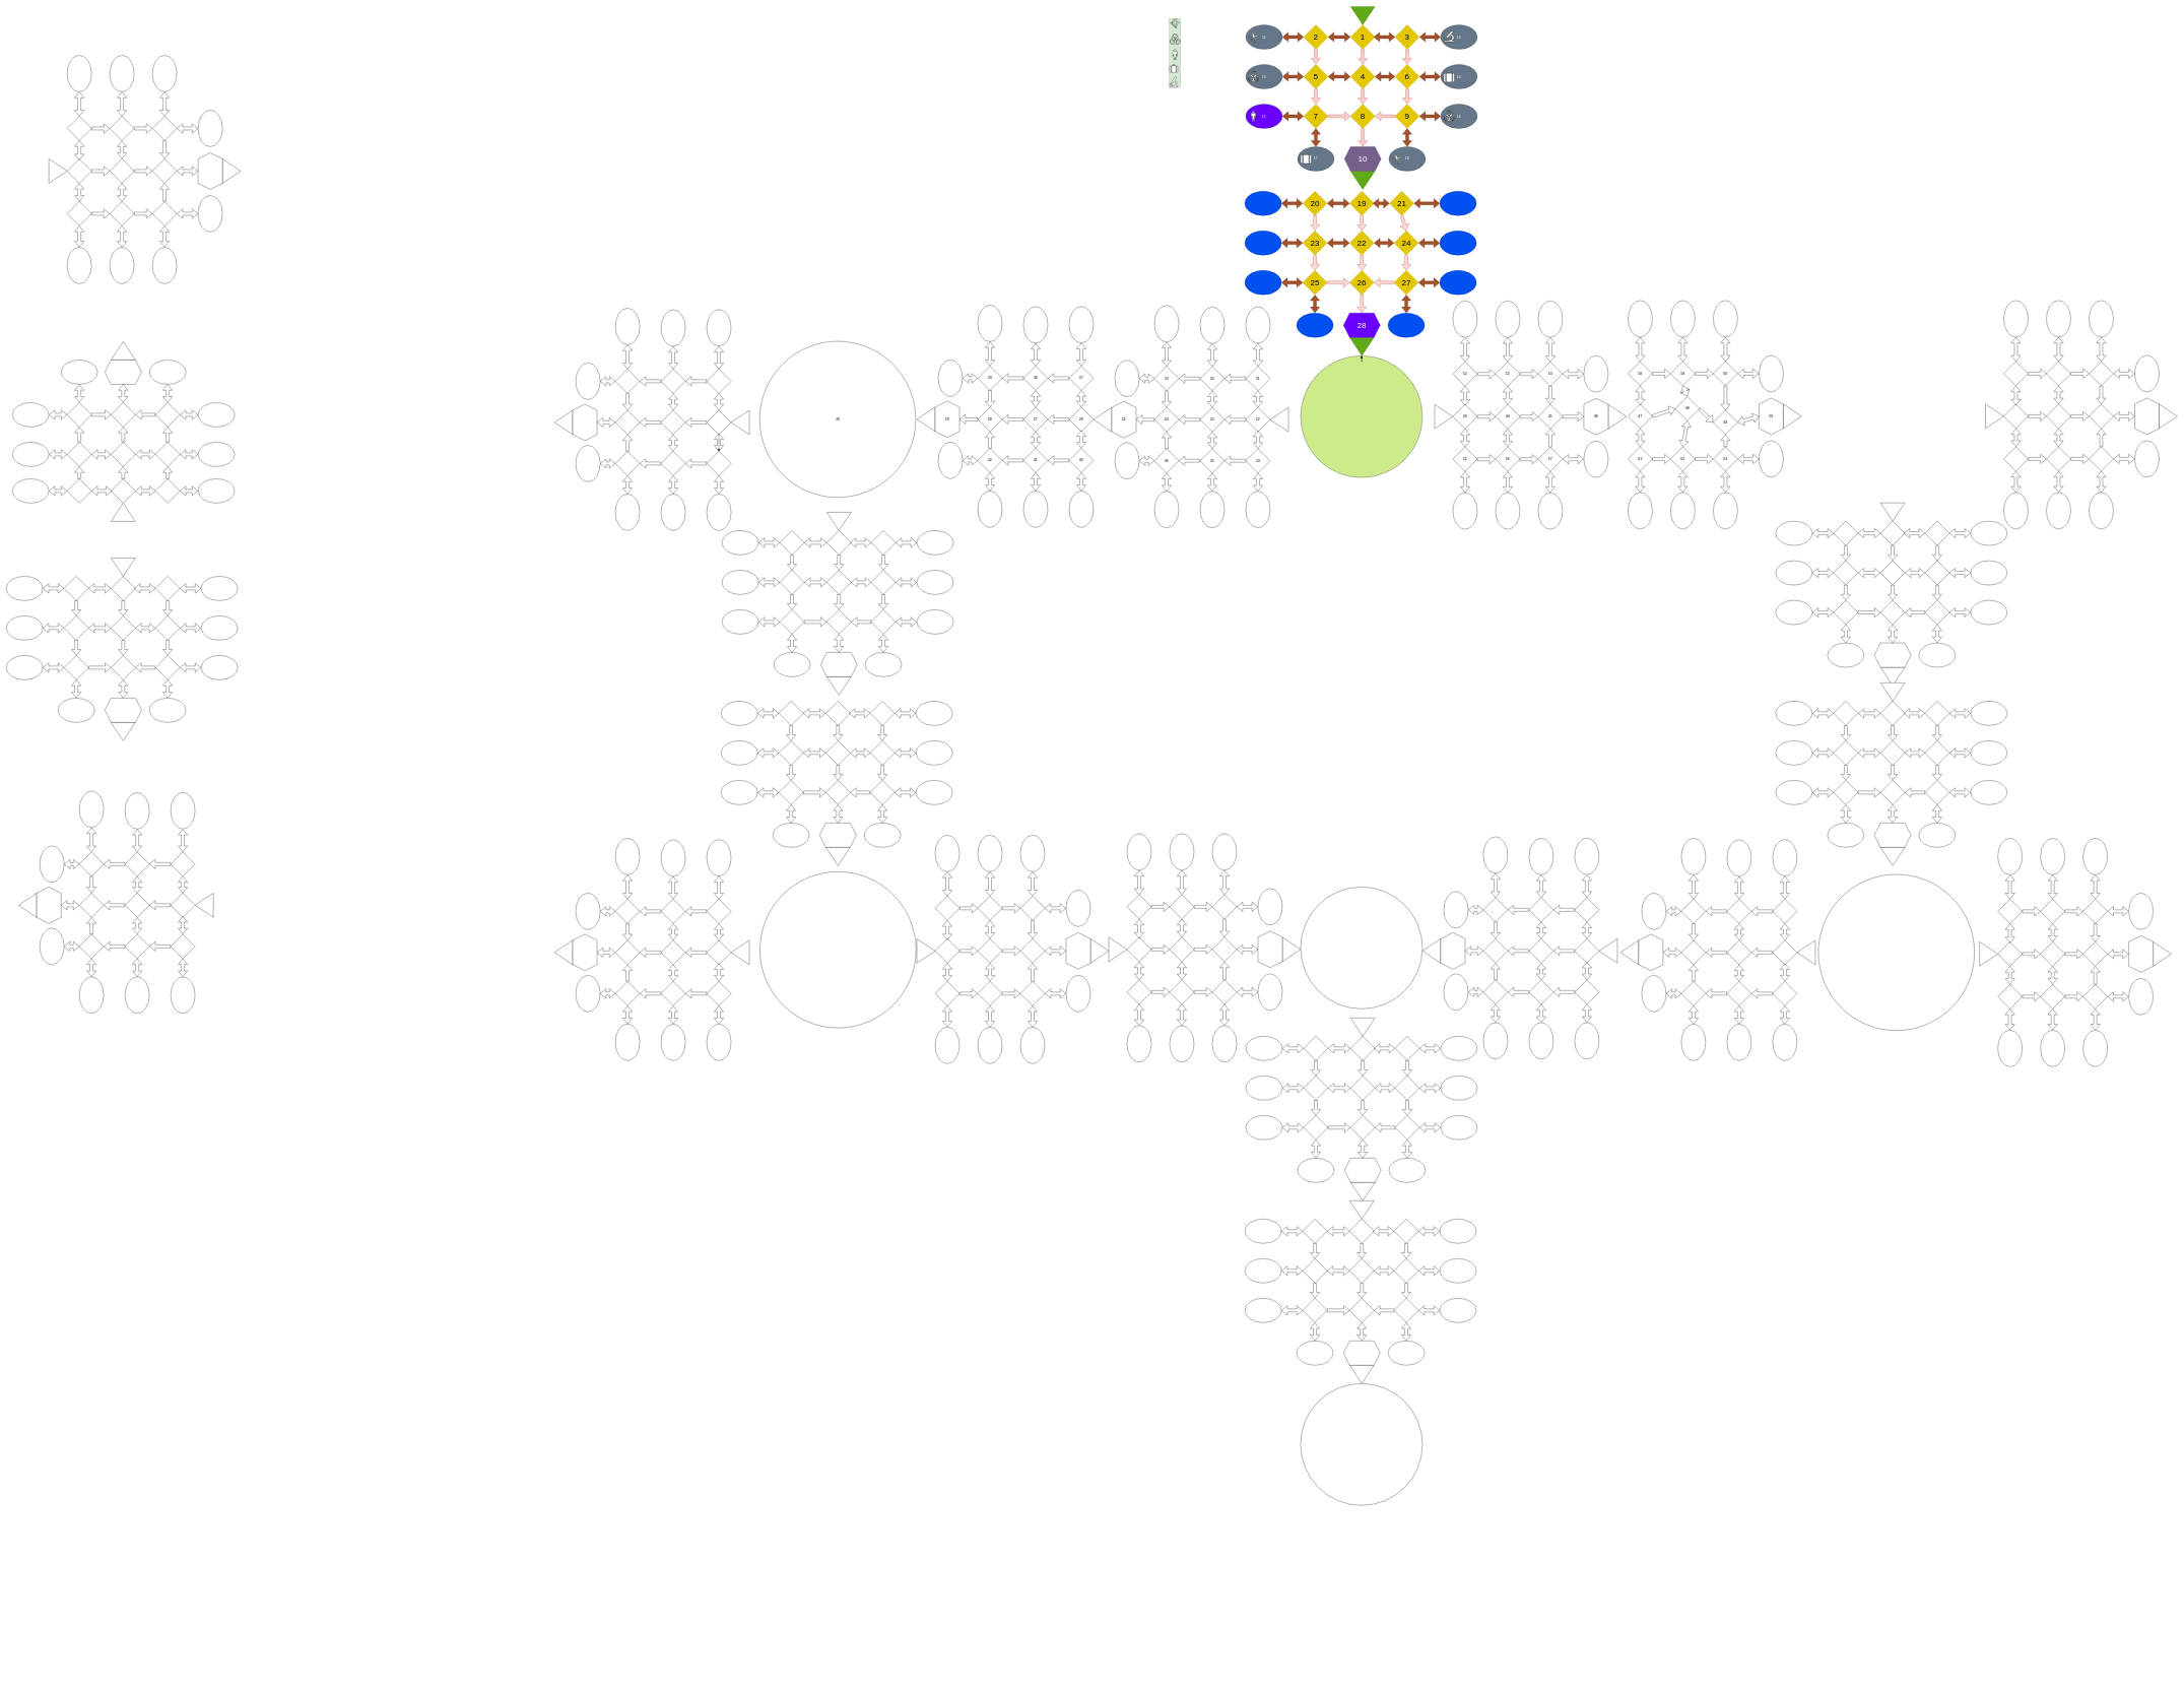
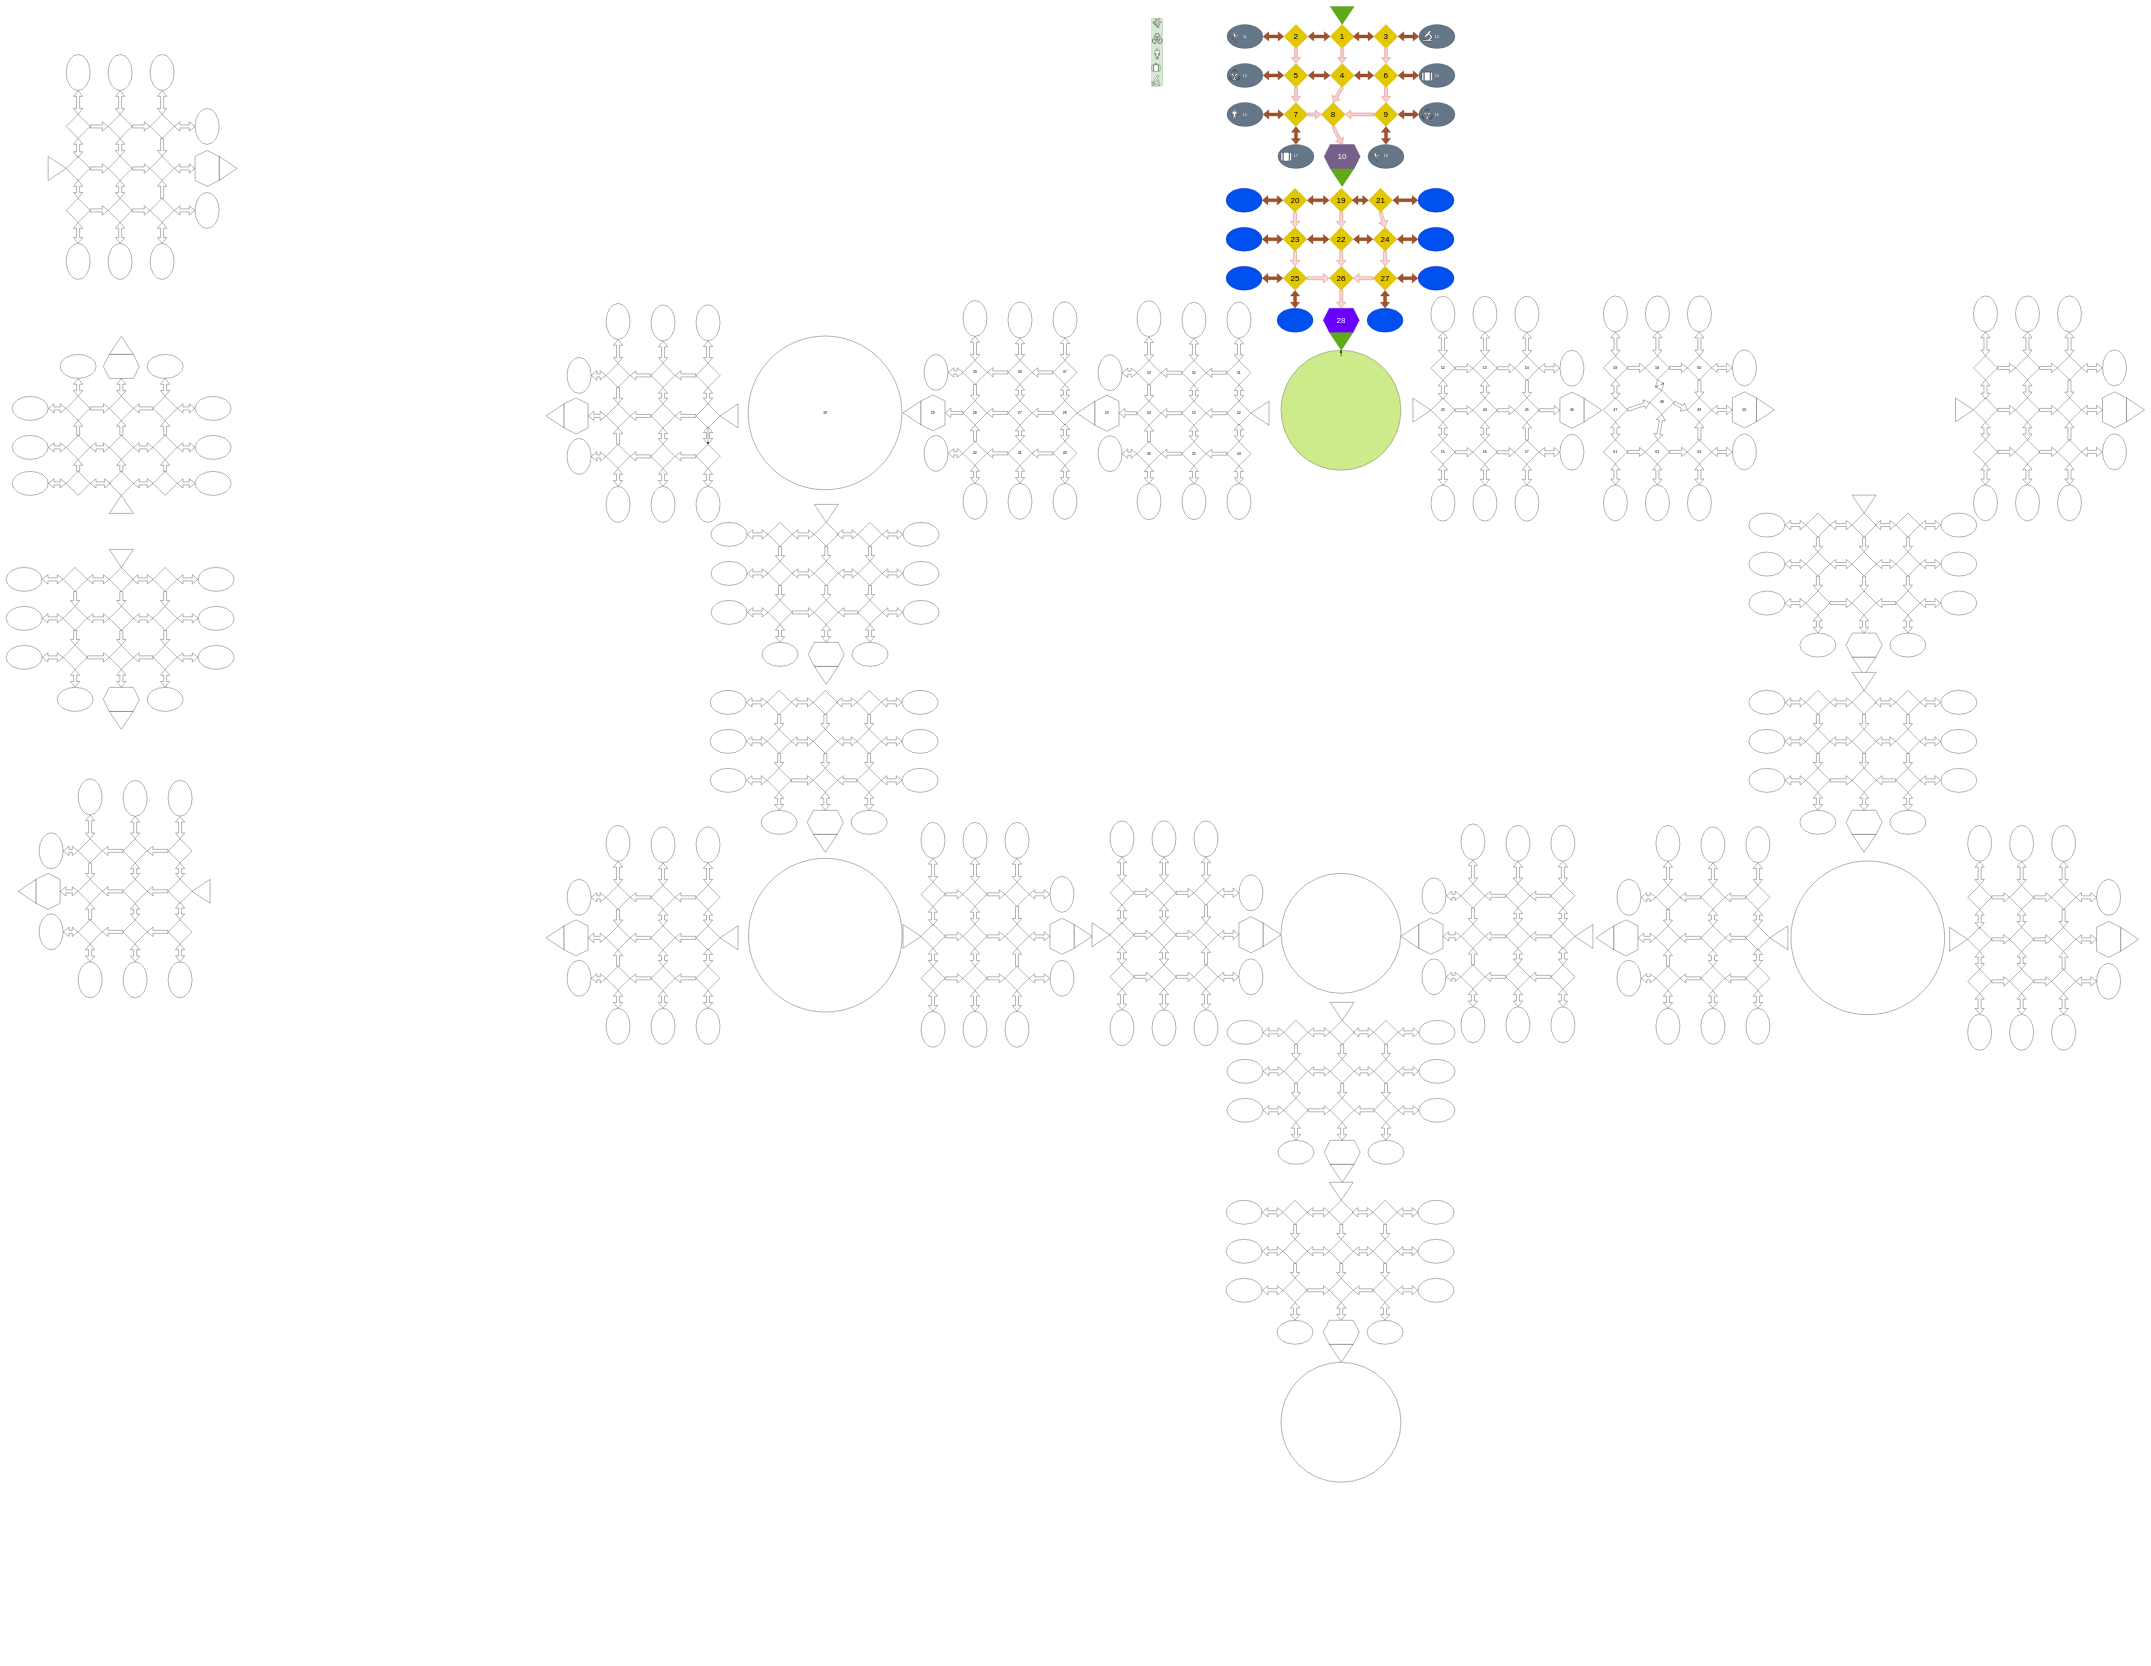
- <mxCell id="840" value="15" style="ellipse;whiteSpace=wrap;html=1;fillColor=#6a00ff;fontColor=#ffffff;strokeColor=#314354;" parent="811" vertex="1"><mxGeometry y="320" width="120" height="80" as="geometry" /></mxCell>
+ <mxCell id="840" value="15" style="ellipse;whiteSpace=wrap;html=1;fillColor=#647687;fontColor=#ffffff;strokeColor=#314354;" parent="811" vertex="1"><mxGeometry y="320" width="120" height="80" as="geometry" /></mxCell>
- <mxCell id="819" value="8" style="rhombus;whiteSpace=wrap;html=1;fillColor=#e3c800;fontColor=#000000;strokeColor=#B09500;fontSize=27;" parent="811" vertex="1"><mxGeometry x="344" y="320" width="80" height="80" as="geometry" /></mxCell>
+ <mxCell id="819" value="8" style="rhombus;whiteSpace=wrap;html=1;fillColor=#e3c800;fontColor=#000000;strokeColor=#B09500;fontSize=27;" parent="811" vertex="1"><mxGeometry x="314" y="320" width="80" height="80" as="geometry" /></mxCell>
- <mxCell id="267" value="49" style="rhombus;whiteSpace=wrap;html=1;direction=north;" parent="259" vertex="1"><mxGeometry x="340" y="360" width="80" height="80" as="geometry" /></mxCell>
+ <mxCell id="267" value="49" style="rhombus;whiteSpace=wrap;html=1;direction=north;" parent="259" vertex="1"><mxGeometry x="340" y="340" width="80" height="80" as="geometry" /></mxCell>
